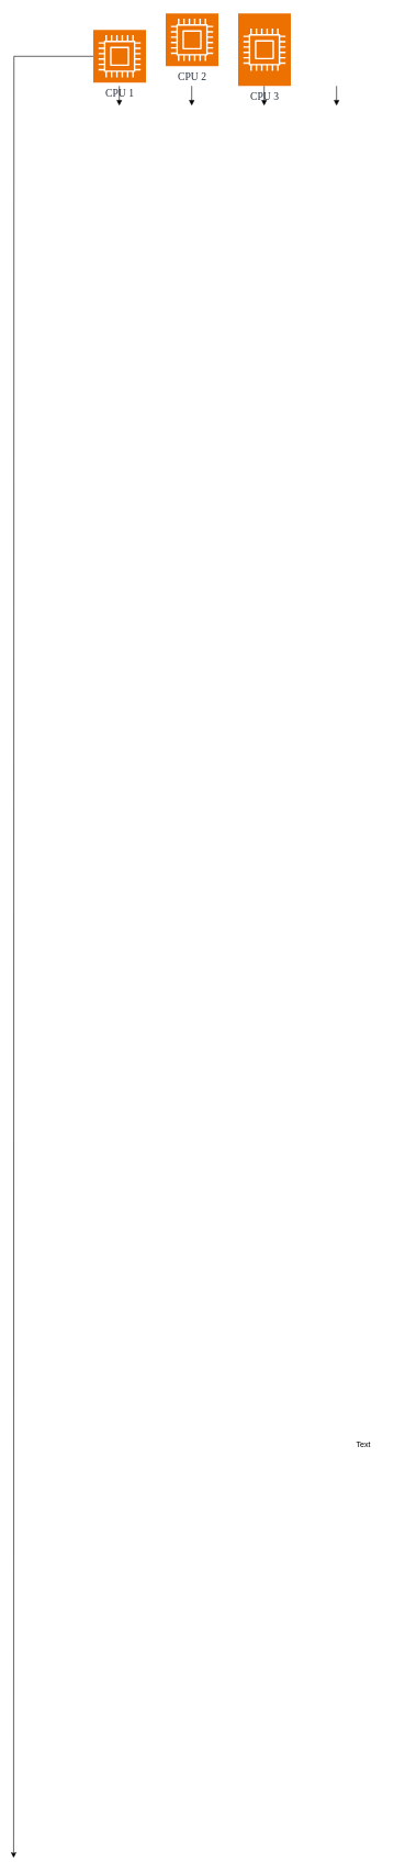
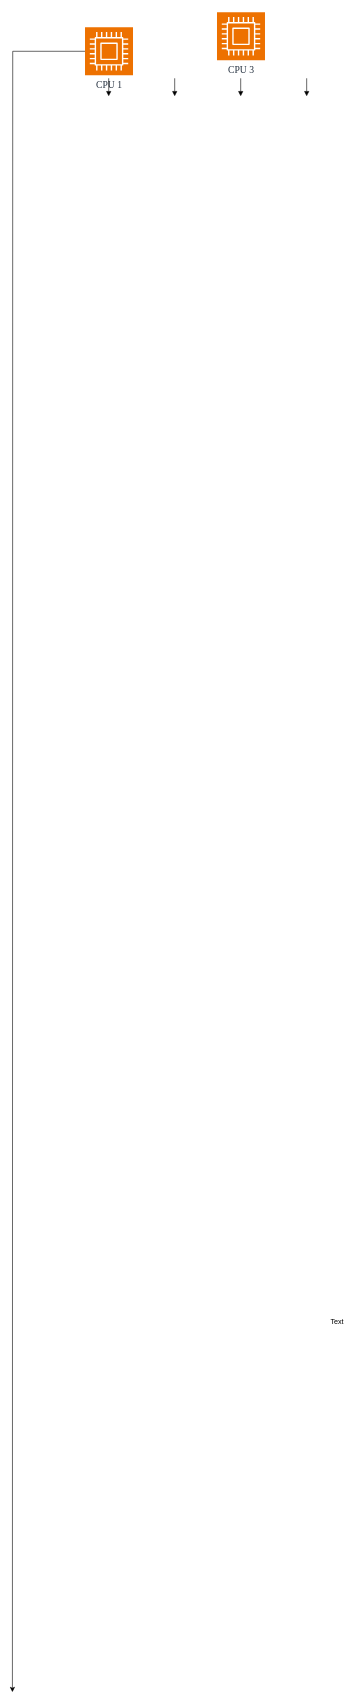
- <mxCell id="4" value="&lt;font style=&quot;font-size: 16px;&quot;&gt;CPU 2&lt;/font&gt;" style="points=[[0,0,0],[0.25,0,0],[0.5,0,0],[0.75,0,0],[1,0,0],[0,1,0],[0.25,1,0],[0.5,1,0],[0.75,1,0],[1,1,0],[0,0.25,0],[0,0.5,0],[0,0.75,0],[1,0.25,0],[1,0.5,0],[1,0.75,0]];outlineConnect=0;fontColor=light-dark(#232F3E,#000000);fillColor=#ED7100;strokeColor=#ffffff;dashed=0;verticalLabelPosition=bottom;verticalAlign=top;align=center;html=1;fontSize=12;fontStyle=0;aspect=fixed;shape=mxgraph.aws4.resourceIcon;resIcon=mxgraph.aws4.compute;fontFamily=Times New Roman;" vertex="1" parent="1"><mxGeometry x="251" y="20" width="80" height="80" as="geometry" /></mxCell>
- <mxCell id="5" value="&lt;font style=&quot;font-size: 16px;&quot;&gt;CPU 3&lt;/font&gt;" style="points=[[0,0,0],[0.25,0,0],[0.5,0,0],[0.75,0,0],[1,0,0],[0,1,0],[0.25,1,0],[0.5,1,0],[0.75,1,0],[1,1,0],[0,0.25,0],[0,0.5,0],[0,0.75,0],[1,0.25,0],[1,0.5,0],[1,0.75,0]];outlineConnect=0;fontColor=light-dark(#232F3E,#000000);fillColor=#ED7100;strokeColor=#ffffff;dashed=0;verticalLabelPosition=bottom;verticalAlign=top;align=center;html=1;fontSize=12;fontStyle=0;aspect=fixed;shape=mxgraph.aws4.resourceIcon;resIcon=mxgraph.aws4.compute;fontFamily=Times New Roman;" vertex="1" parent="1"><mxGeometry x="361" y="20" width="80" height="110" as="geometry" /></mxCell>
+ <mxCell id="5" value="&lt;font style=&quot;font-size: 16px;&quot;&gt;CPU 3&lt;/font&gt;" style="points=[[0,0,0],[0.25,0,0],[0.5,0,0],[0.75,0,0],[1,0,0],[0,1,0],[0.25,1,0],[0.5,1,0],[0.75,1,0],[1,1,0],[0,0.25,0],[0,0.5,0],[0,0.75,0],[1,0.25,0],[1,0.5,0],[1,0.75,0]];outlineConnect=0;fontColor=light-dark(#232F3E,#000000);fillColor=#ED7100;strokeColor=#ffffff;dashed=0;verticalLabelPosition=bottom;verticalAlign=top;align=center;html=1;fontSize=12;fontStyle=0;aspect=fixed;shape=mxgraph.aws4.resourceIcon;resIcon=mxgraph.aws4.compute;fontFamily=Times New Roman;" vertex="1" parent="1"><mxGeometry x="361" y="20" width="80" height="80" as="geometry" /></mxCell>
- <mxCell id="6" value="Text" style="text;html=1;align=center;verticalAlign=middle;resizable=0;points=[];autosize=1;strokeColor=none;fillColor=none;" vertex="1" parent="1"><mxGeometry x="526" y="2178" width="50" height="30" as="geometry" /></mxCell>
+ <mxCell id="6" value="Text" style="text;html=1;align=center;verticalAlign=middle;resizable=0;points=[];autosize=1;strokeColor=none;fillColor=none;" vertex="1" parent="1"><mxGeometry x="536" y="2188" width="50" height="30" as="geometry" /></mxCell>
